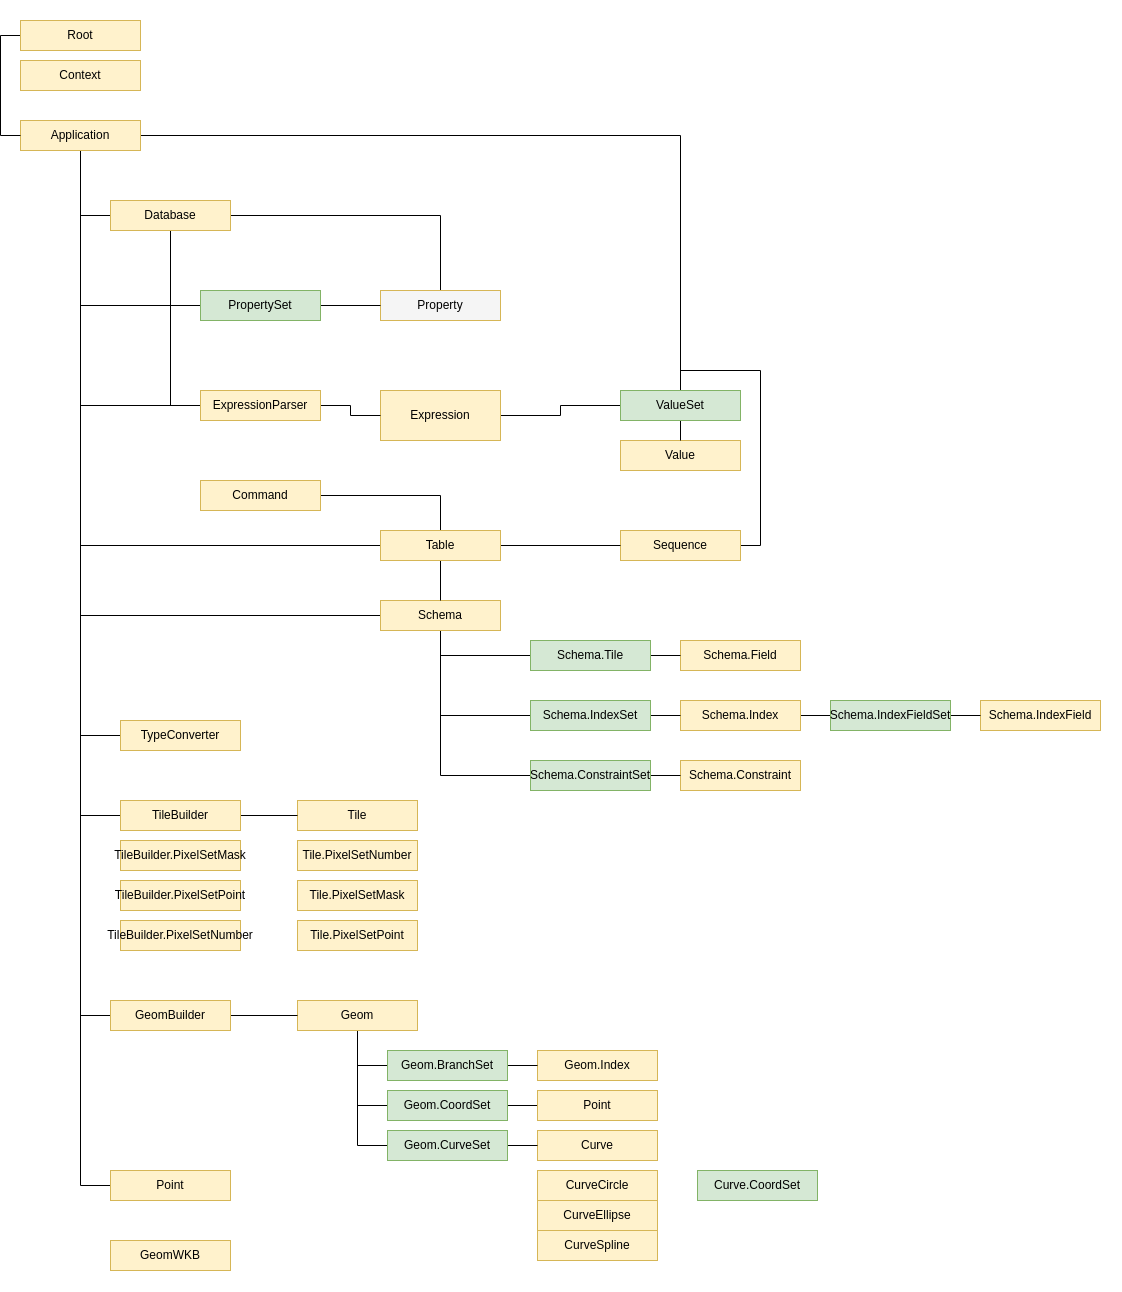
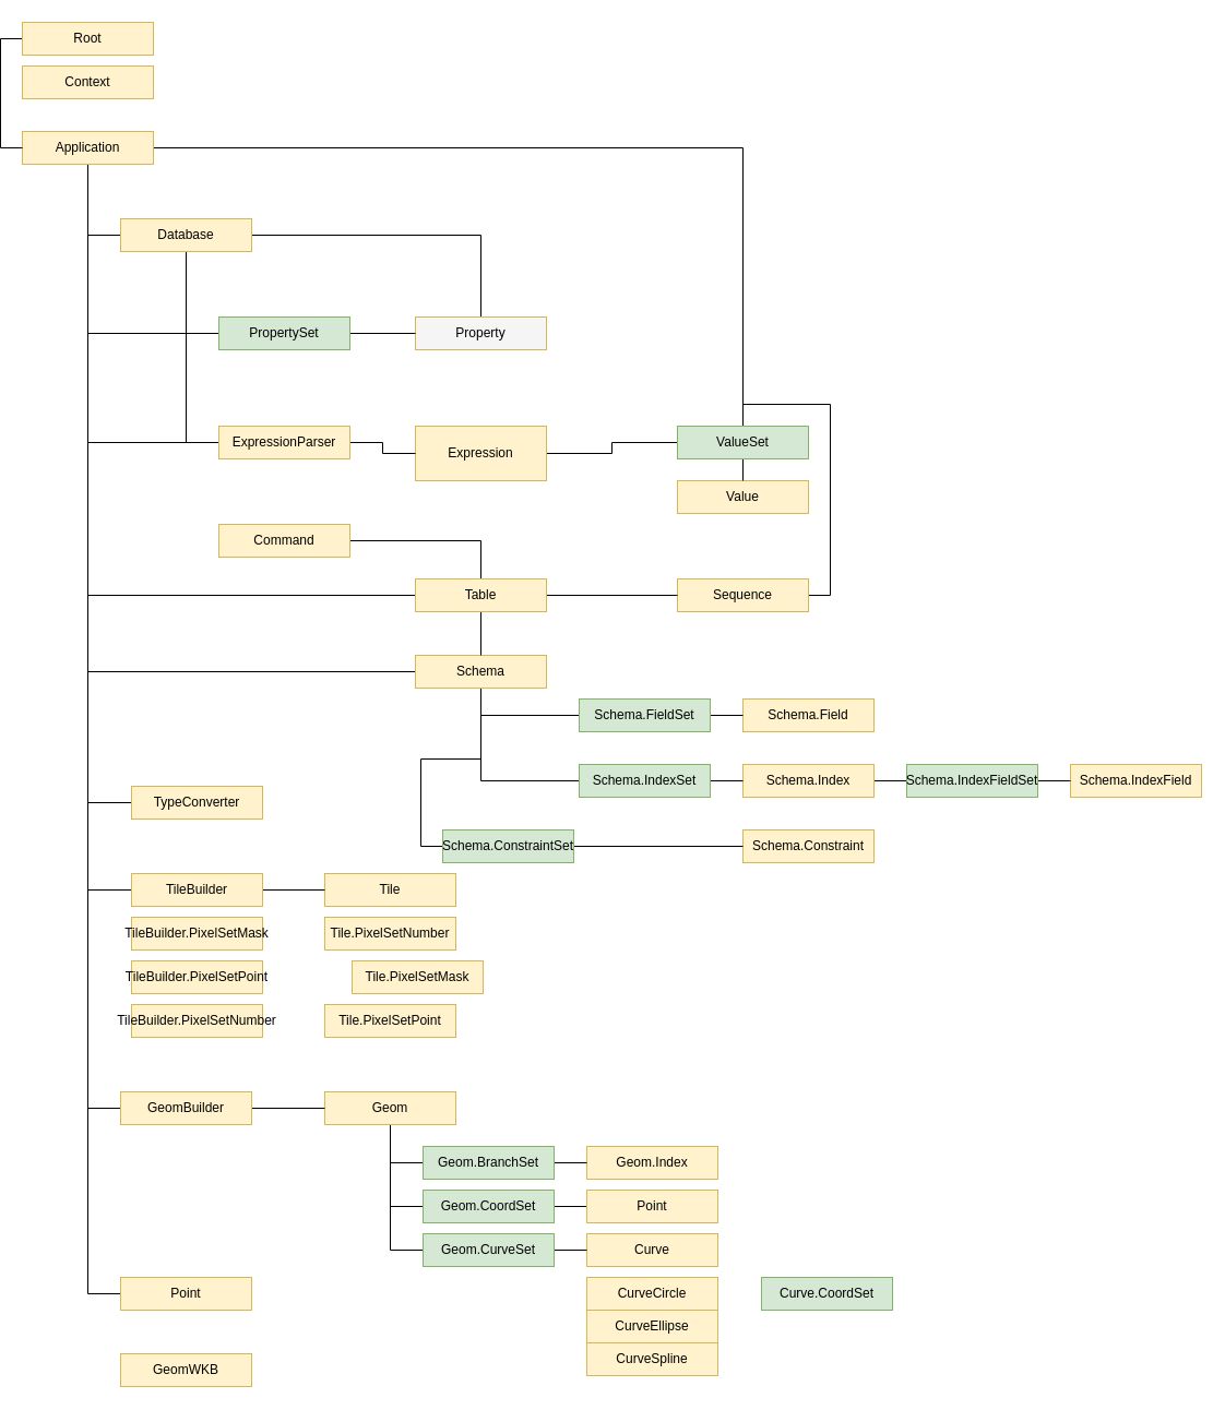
- <mxCell id="58" value="Schema.Tile" style="rounded=0;whiteSpace=wrap;html=1;fillColor=#d5e8d4;strokeColor=#82b366;" parent="1" vertex="1"><mxGeometry x="530" y="640" width="120" height="30" as="geometry" /></mxCell>
+ <mxCell id="58" value="Schema.FieldSet" style="rounded=0;whiteSpace=wrap;html=1;fillColor=#d5e8d4;strokeColor=#82b366;" parent="1" vertex="1"><mxGeometry x="530" y="640" width="120" height="30" as="geometry" /></mxCell>
- <mxCell id="55" value="Schema.ConstraintSet" style="rounded=0;whiteSpace=wrap;html=1;fillColor=#d5e8d4;strokeColor=#82b366;" parent="1" vertex="1"><mxGeometry x="530" y="760" width="120" height="30" as="geometry" /></mxCell>
+ <mxCell id="55" value="Schema.ConstraintSet" style="rounded=0;whiteSpace=wrap;html=1;fillColor=#d5e8d4;strokeColor=#82b366;" parent="1" vertex="1"><mxGeometry x="405" y="760" width="120" height="30" as="geometry" /></mxCell>
- <mxCell id="72" value="Tile.PixelSetMask" style="rounded=0;whiteSpace=wrap;html=1;fillColor=#fff2cc;strokeColor=#d6b656;" parent="1" vertex="1"><mxGeometry x="297" y="880" width="120" height="30" as="geometry" /></mxCell>
+ <mxCell id="72" value="Tile.PixelSetMask" style="rounded=0;whiteSpace=wrap;html=1;fillColor=#fff2cc;strokeColor=#d6b656;" parent="1" vertex="1"><mxGeometry x="322" y="880" width="120" height="30" as="geometry" /></mxCell>
